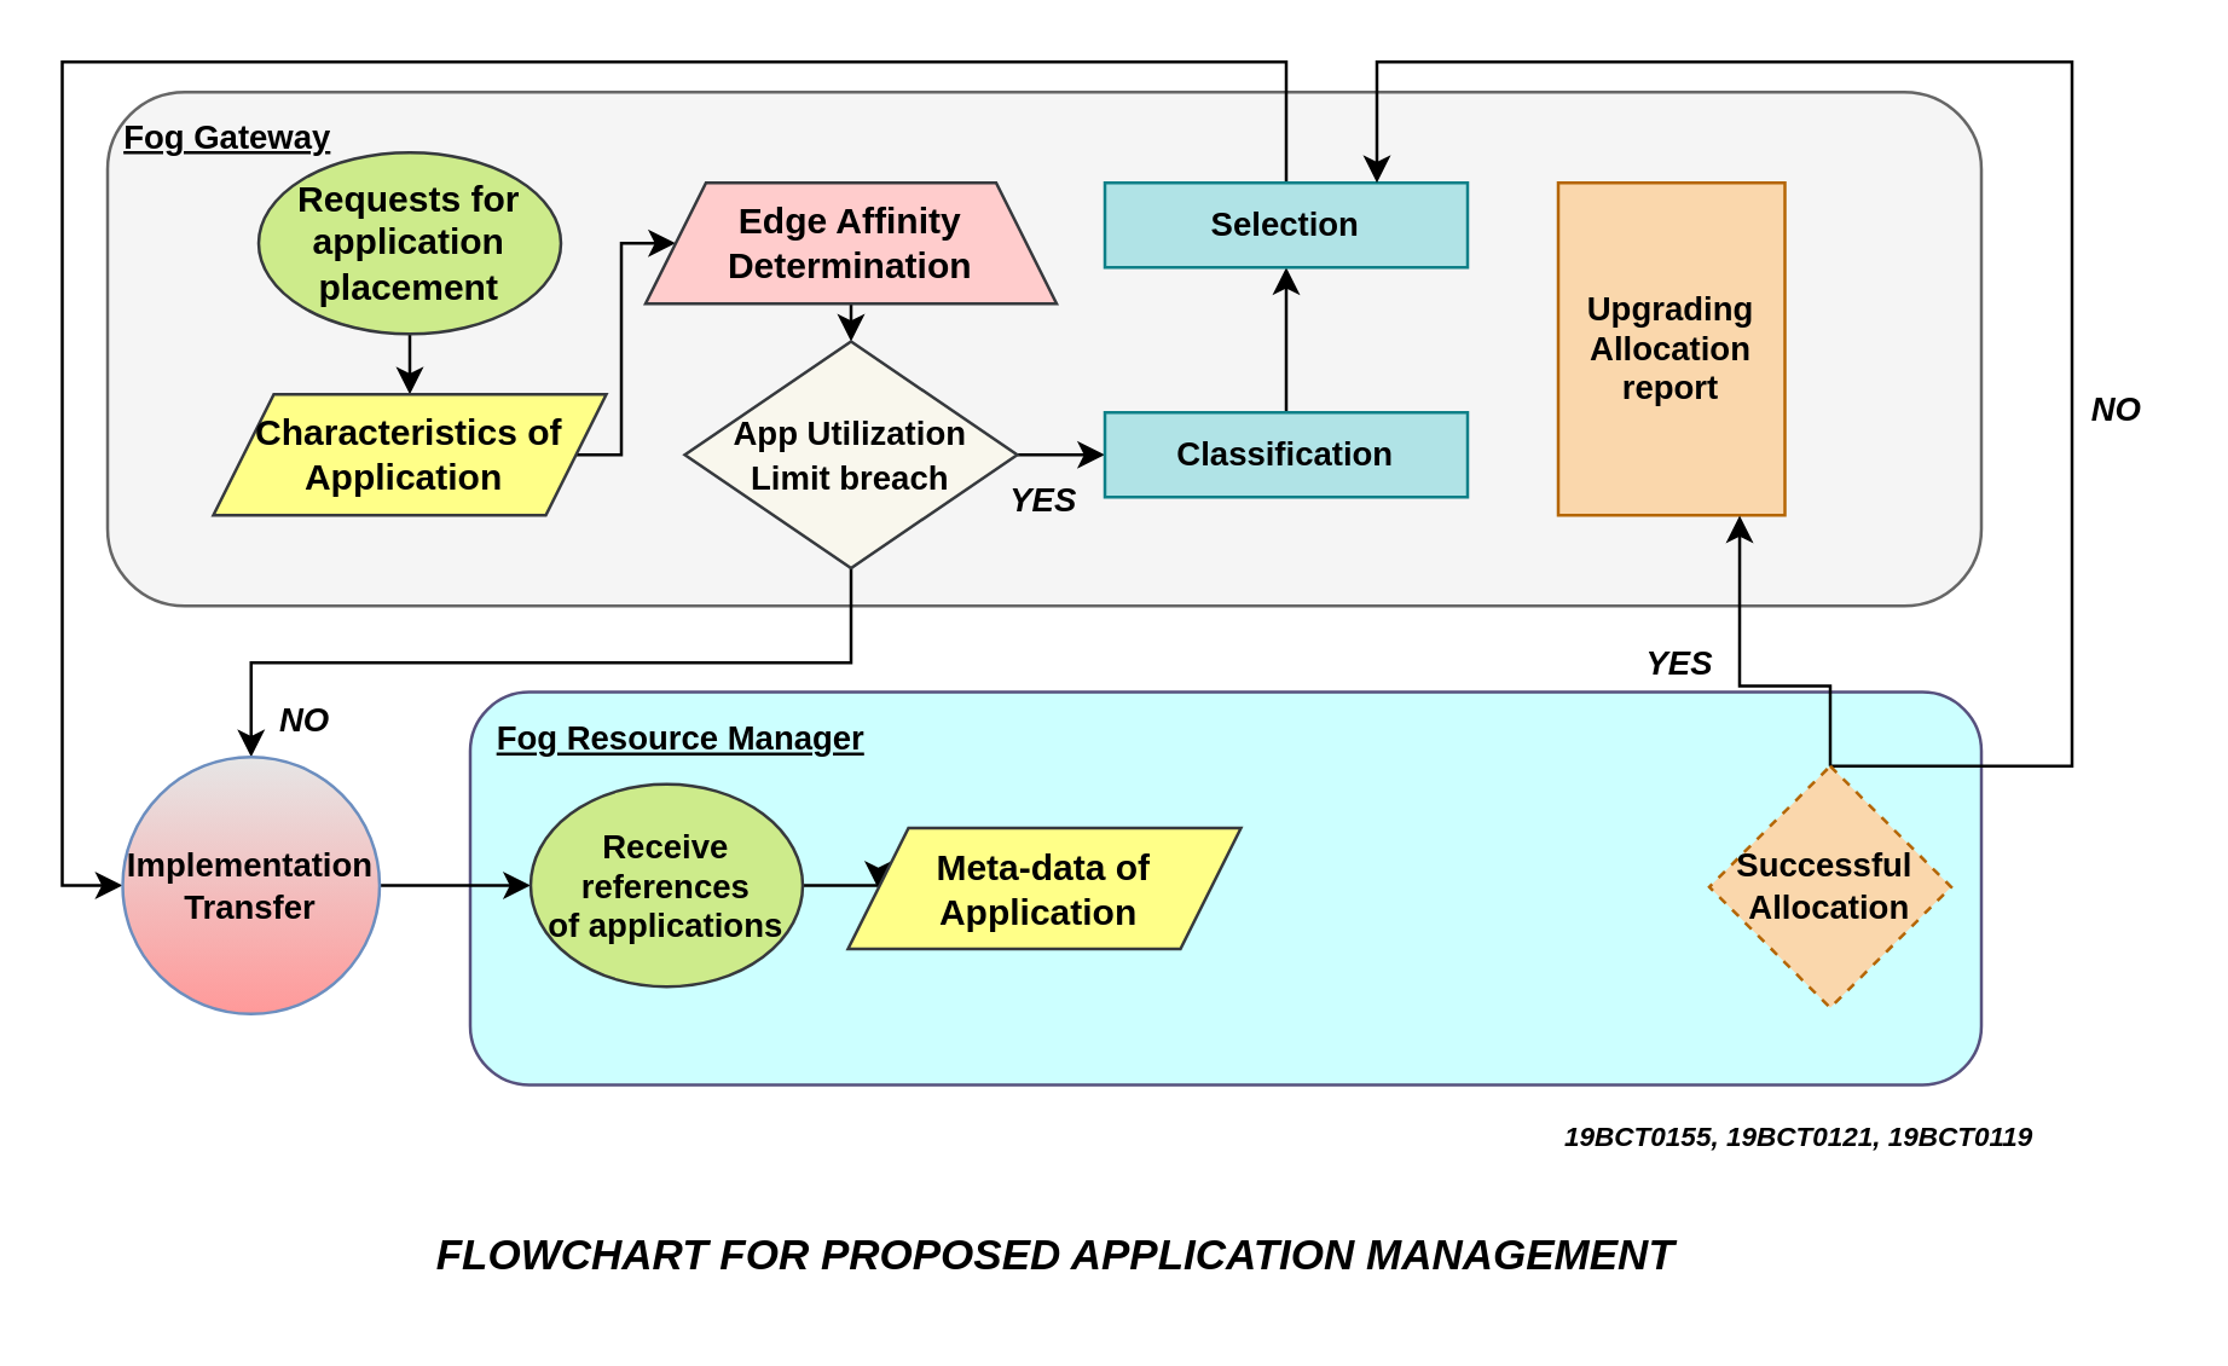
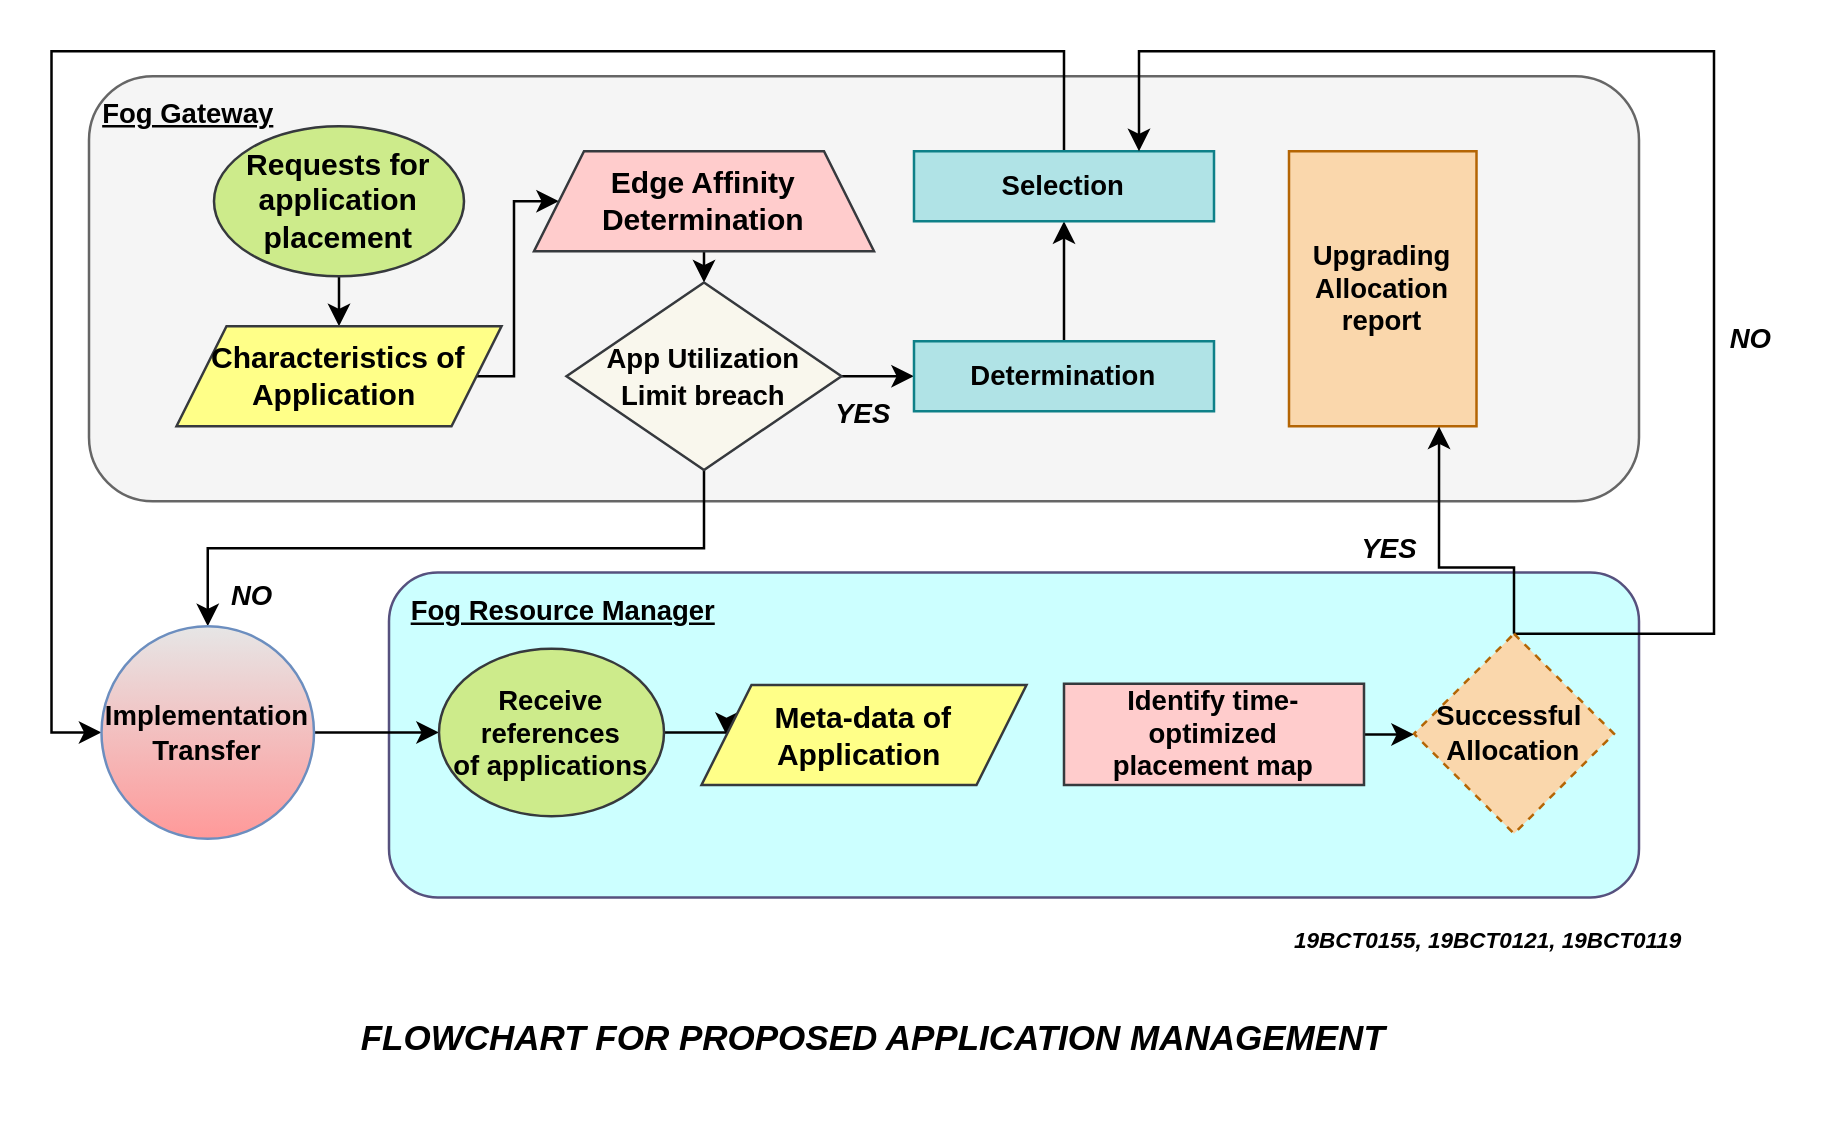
- <mxCell id="14" value="&lt;b&gt;Classification&lt;/b&gt;" style="rounded=0;whiteSpace=wrap;html=1;fontSize=11;fillColor=#b0e3e6;strokeColor=#0e8088;" vertex="1" parent="1"><mxGeometry x="365" y="136" width="120" height="28" as="geometry" /></mxCell>
+ <mxCell id="14" value="&lt;b&gt;Determination&lt;/b&gt;" style="rounded=0;whiteSpace=wrap;html=1;fontSize=11;fillColor=#b0e3e6;strokeColor=#0e8088;" vertex="1" parent="1"><mxGeometry x="365" y="136" width="120" height="28" as="geometry" /></mxCell>
+ <mxCell id="27" value="&lt;b&gt;Identify time-optimized&lt;br/&gt;placement map&lt;/b&gt;" style="rounded=0;whiteSpace=wrap;html=1;fontSize=11;fillColor=#ffcccc;strokeColor=#36393d;" vertex="1" parent="1"><mxGeometry x="425" y="273" width="120" height="40.5" as="geometry" /></mxCell>
+ <mxCell id="26" style="edgeStyle=orthogonalEdgeStyle;rounded=0;orthogonalLoop=1;jettySize=auto;html=1;exitX=1;exitY=0.5;exitDx=0;exitDy=0;entryX=0;entryY=0.5;entryDx=0;entryDy=0;fontSize=11;" edge="1" parent="1" source="27" target="30"><mxGeometry relative="1" as="geometry" /></mxCell>
